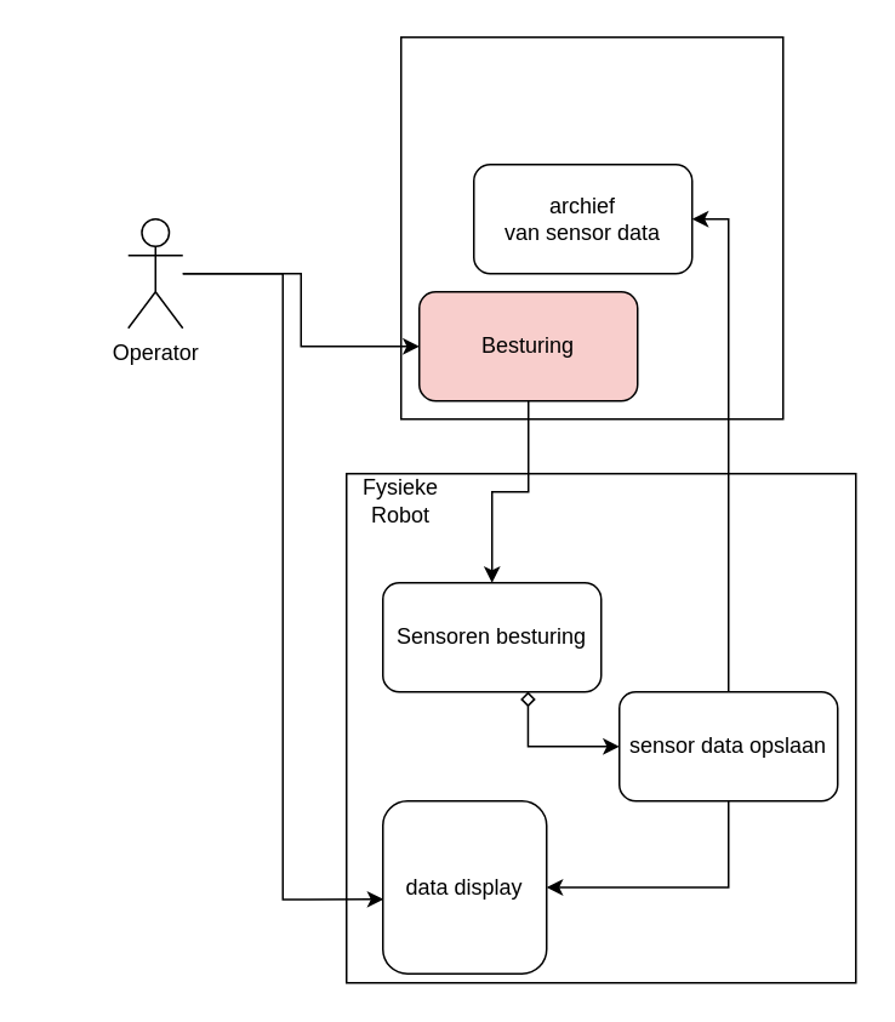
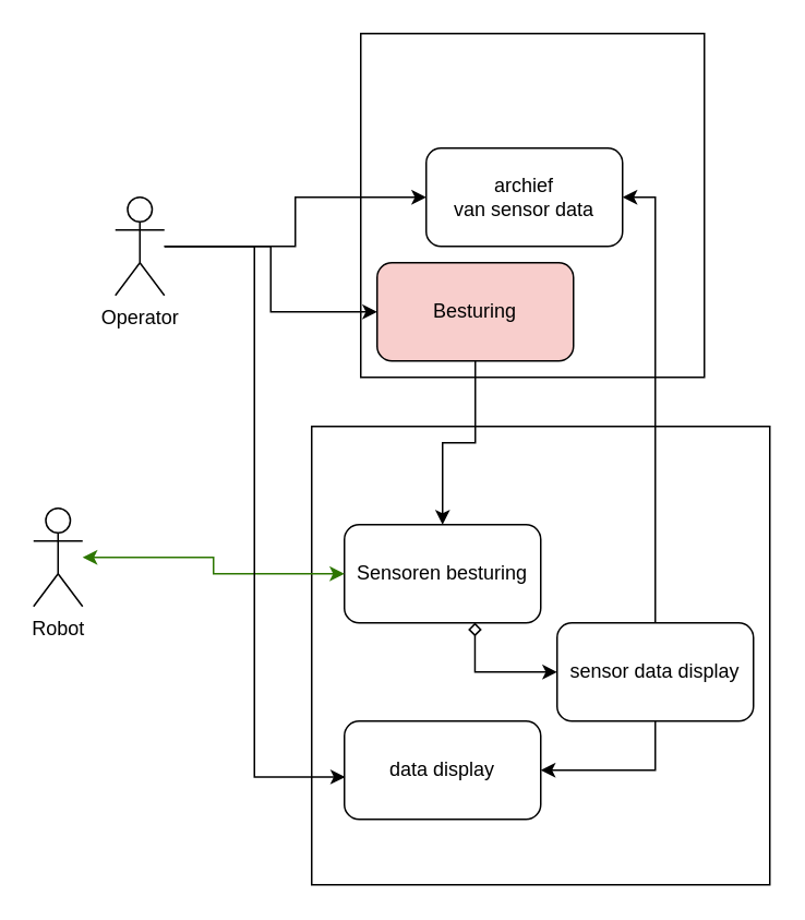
+ <mxCell id="5" style="edgeStyle=orthogonalEdgeStyle;rounded=0;orthogonalLoop=1;jettySize=auto;html=1;" edge="1" parent="1" source="6" target="12"><mxGeometry relative="1" as="geometry" /></mxCell>
- <mxCell id="8" value="Fysieke Robot" style="text;html=1;strokeColor=none;fillColor=none;align=center;verticalAlign=middle;whiteSpace=wrap;rounded=0;" vertex="1" parent="1"><mxGeometry x="190" y="260" width="60" height="30" as="geometry" /></mxCell>
+ <mxCell id="7" value="Robot" style="shape=umlActor;verticalLabelPosition=bottom;verticalAlign=top;html=1;outlineConnect=0;" vertex="1" parent="1"><mxGeometry x="20" y="310" width="30" height="60" as="geometry" /></mxCell>
+ <mxCell id="13" style="edgeStyle=orthogonalEdgeStyle;rounded=0;orthogonalLoop=1;jettySize=auto;html=1;entryX=0;entryY=0.5;entryDx=0;entryDy=0;fillColor=#60a917;strokeColor=#2D7600;startArrow=classic;startFill=1;" edge="1" parent="1" source="7" target="11"><mxGeometry relative="1" as="geometry" /></mxCell>
- <mxCell id="18" value="sensor data opslaan" style="rounded=1;whiteSpace=wrap;html=1;" vertex="1" parent="1"><mxGeometry x="340" y="380" width="120" height="60" as="geometry" /></mxCell>
+ <mxCell id="18" value="sensor data display" style="rounded=1;whiteSpace=wrap;html=1;" vertex="1" parent="1"><mxGeometry x="340" y="380" width="120" height="60" as="geometry" /></mxCell>
- <mxCell id="14" value="data display" style="rounded=1;whiteSpace=wrap;html=1;" vertex="1" parent="1"><mxGeometry x="210" y="440" width="90" height="95" as="geometry" /></mxCell>
+ <mxCell id="14" value="data display" style="rounded=1;whiteSpace=wrap;html=1;" vertex="1" parent="1"><mxGeometry x="210" y="440" width="120" height="60" as="geometry" /></mxCell>
